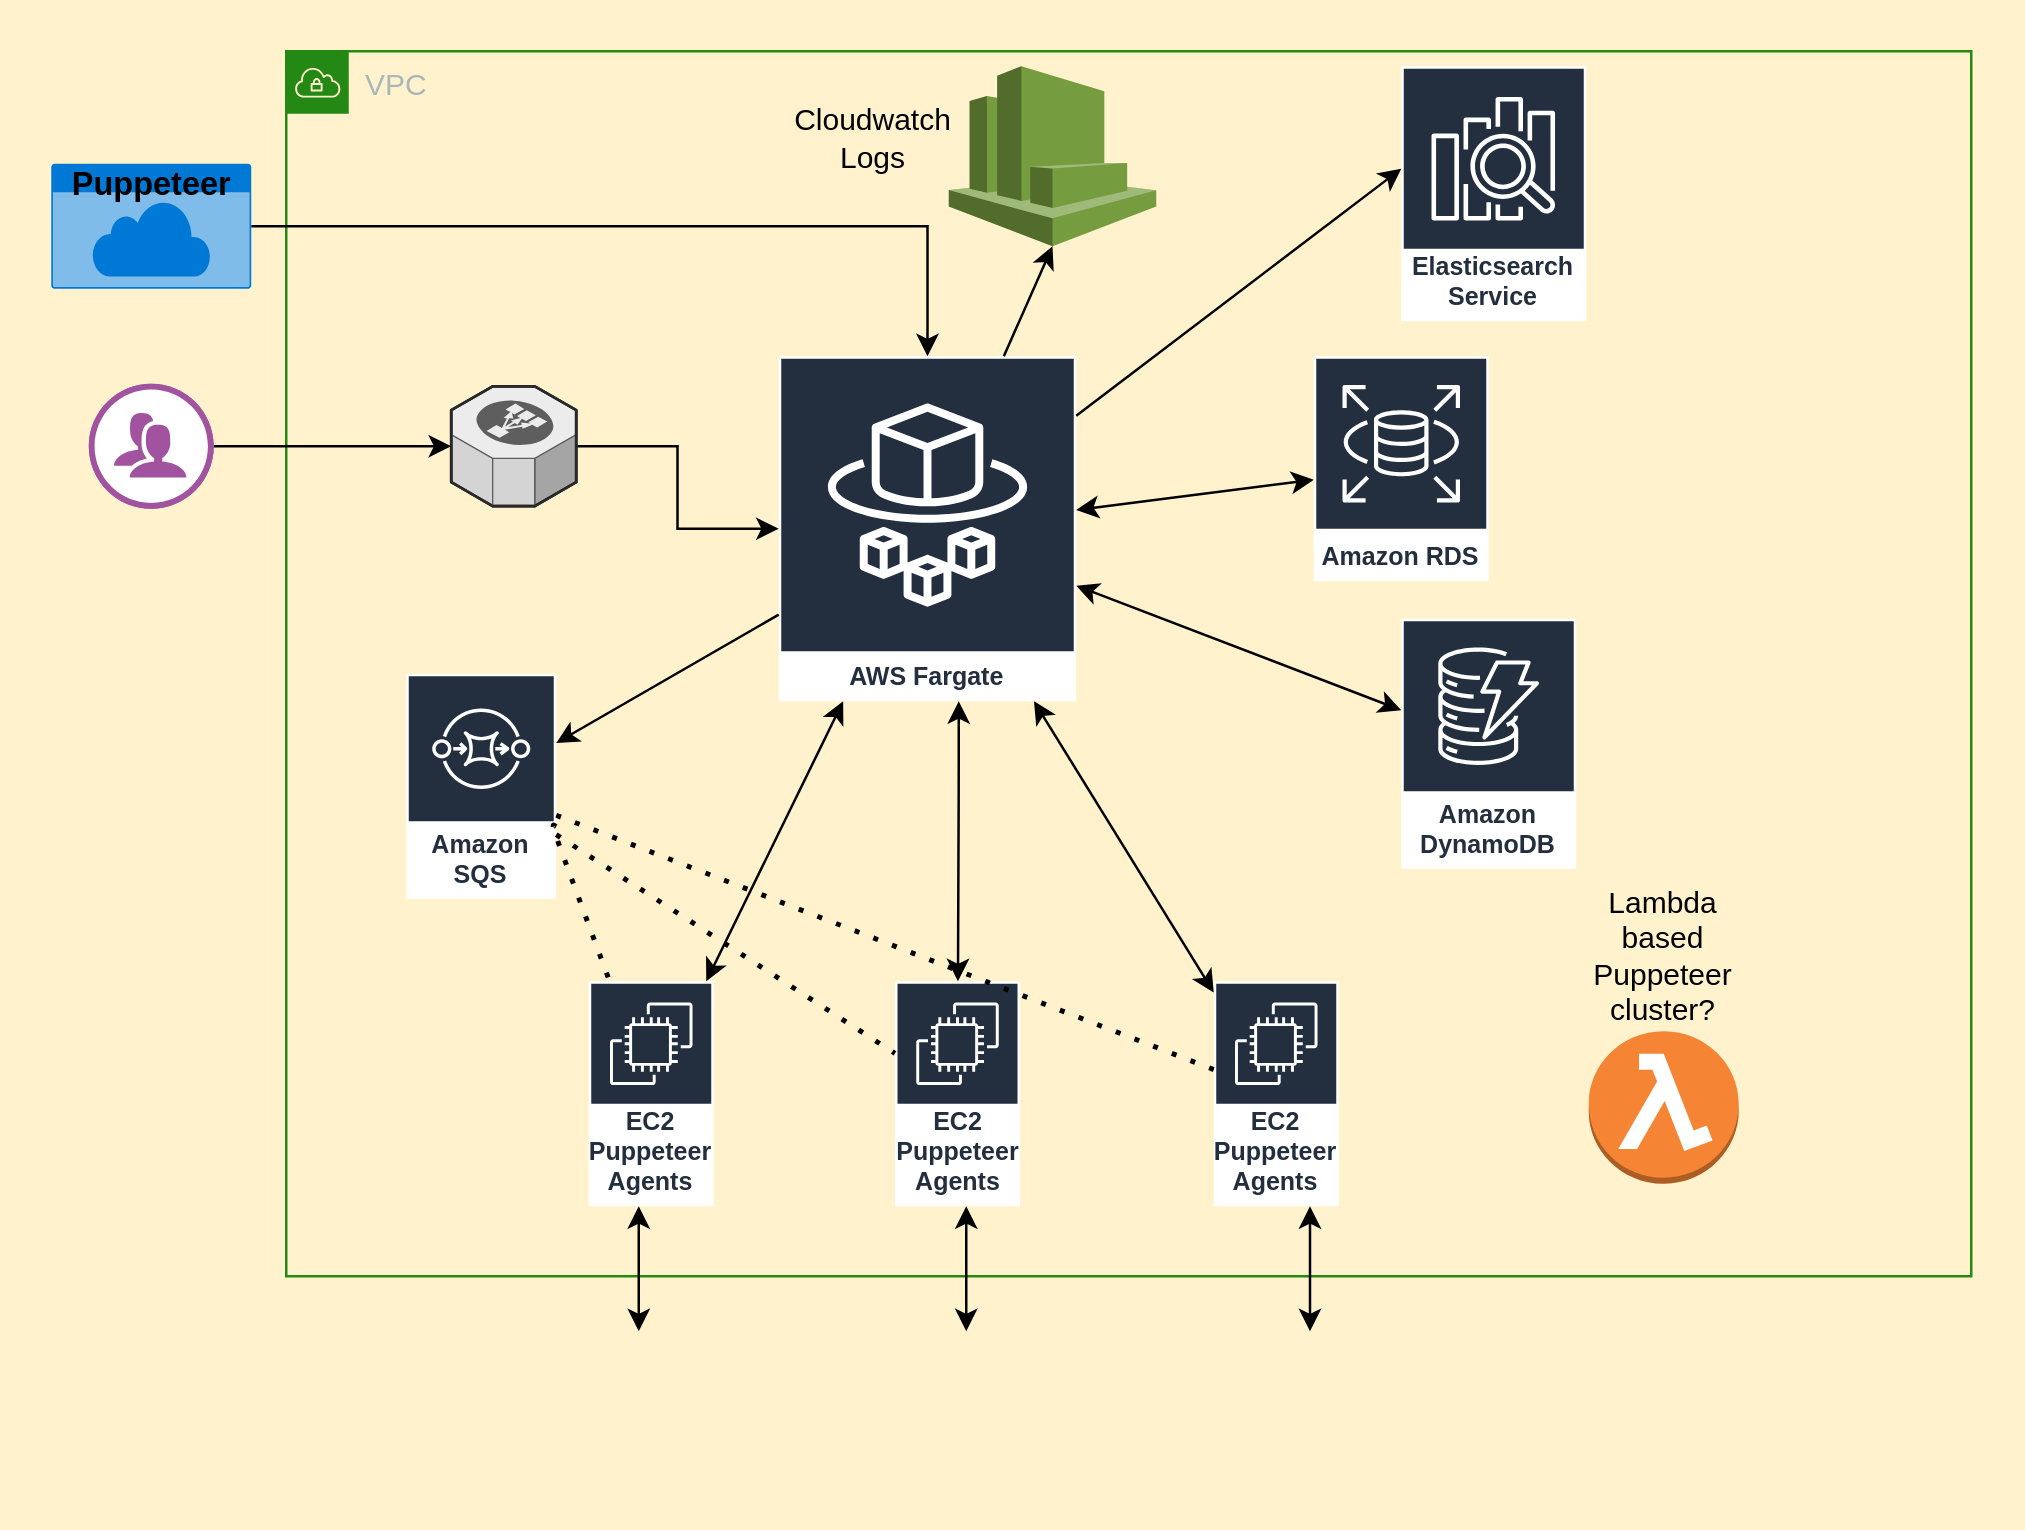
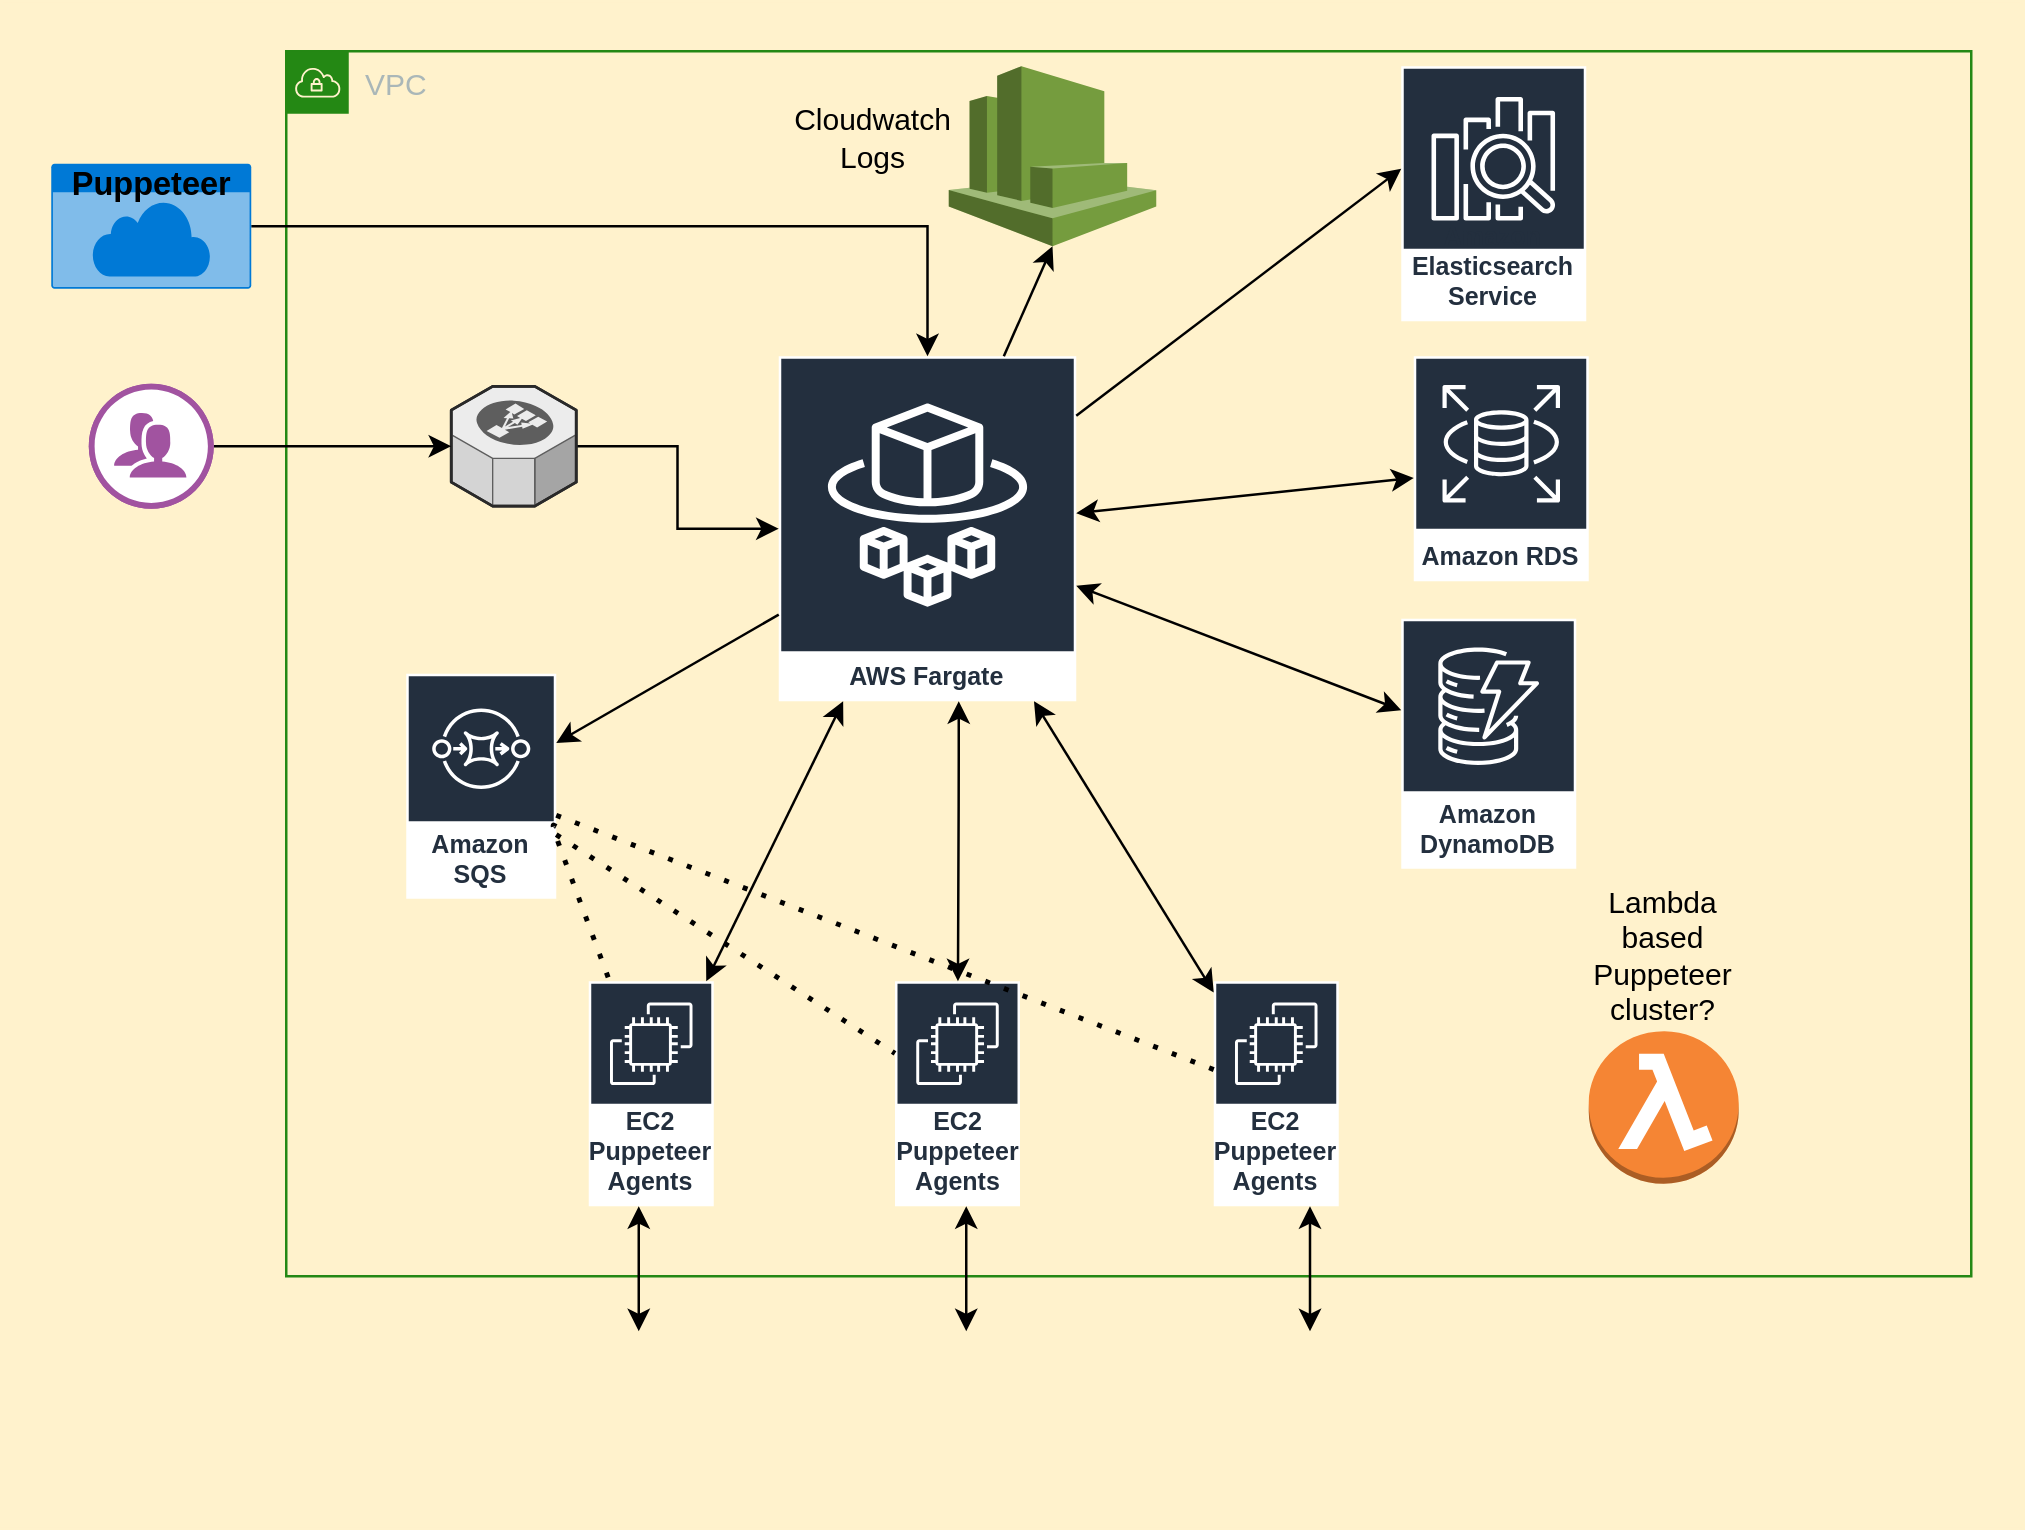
- <mxCell id="4" value="Amazon RDS" style="outlineConnect=0;fontColor=#232F3E;gradientColor=none;strokeColor=#ffffff;fillColor=#232F3E;dashed=0;verticalLabelPosition=middle;verticalAlign=bottom;align=center;html=1;whiteSpace=wrap;fontSize=10;fontStyle=1;spacing=3;shape=mxgraph.aws4.productIcon;prIcon=mxgraph.aws4.rds;" vertex="1" parent="1"><mxGeometry x="525" y="142" width="70" height="90" as="geometry" /></mxCell>
+ <mxCell id="4" value="Amazon RDS" style="outlineConnect=0;fontColor=#232F3E;gradientColor=none;strokeColor=#ffffff;fillColor=#232F3E;dashed=0;verticalLabelPosition=middle;verticalAlign=bottom;align=center;html=1;whiteSpace=wrap;fontSize=10;fontStyle=1;spacing=3;shape=mxgraph.aws4.productIcon;prIcon=mxgraph.aws4.rds;" vertex="1" parent="1"><mxGeometry x="565" y="142" width="70" height="90" as="geometry" /></mxCell>
